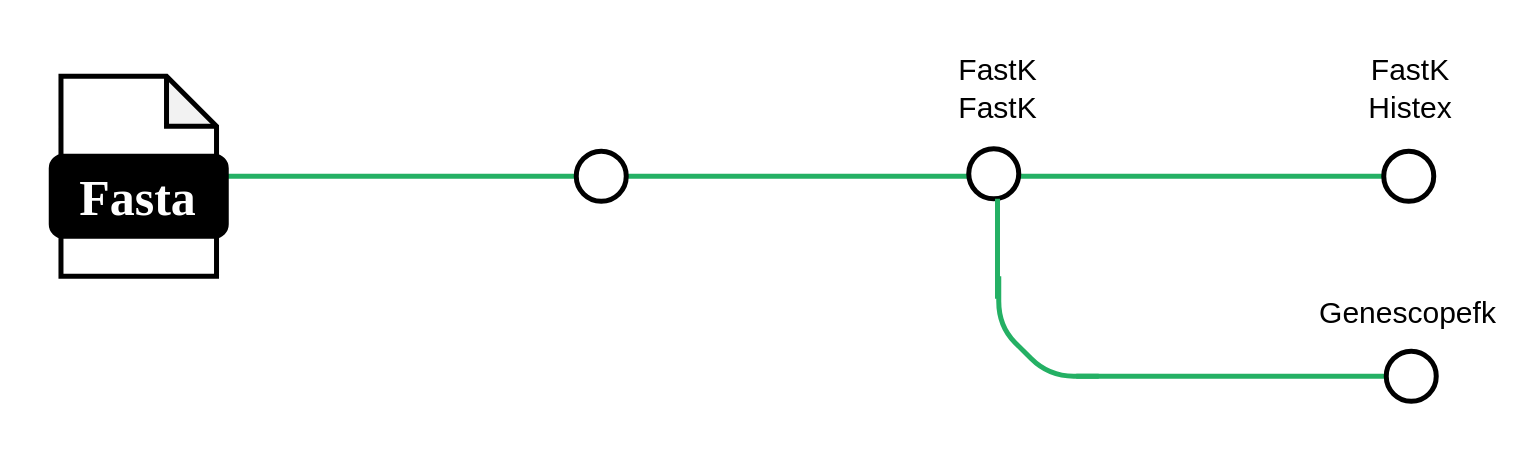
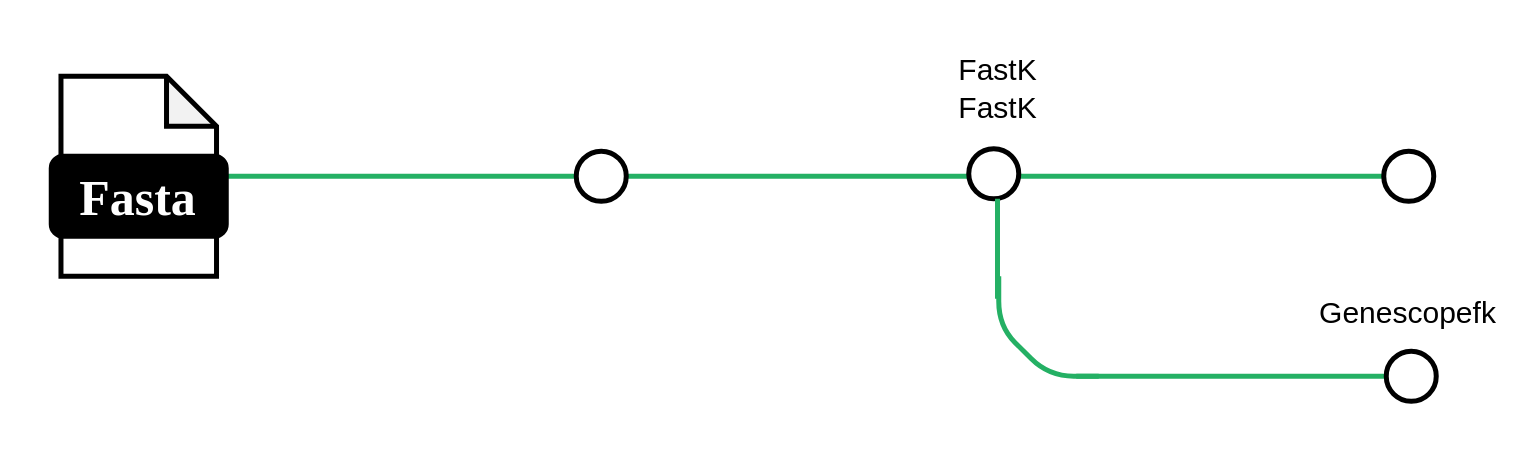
- <mxCell id="6" value="FastK Histex" style="text;html=1;strokeColor=none;fillColor=none;align=center;verticalAlign=middle;whiteSpace=wrap;rounded=0;" vertex="1" parent="1"><mxGeometry x="534" y="20" width="60" height="30" as="geometry" /></mxCell>
